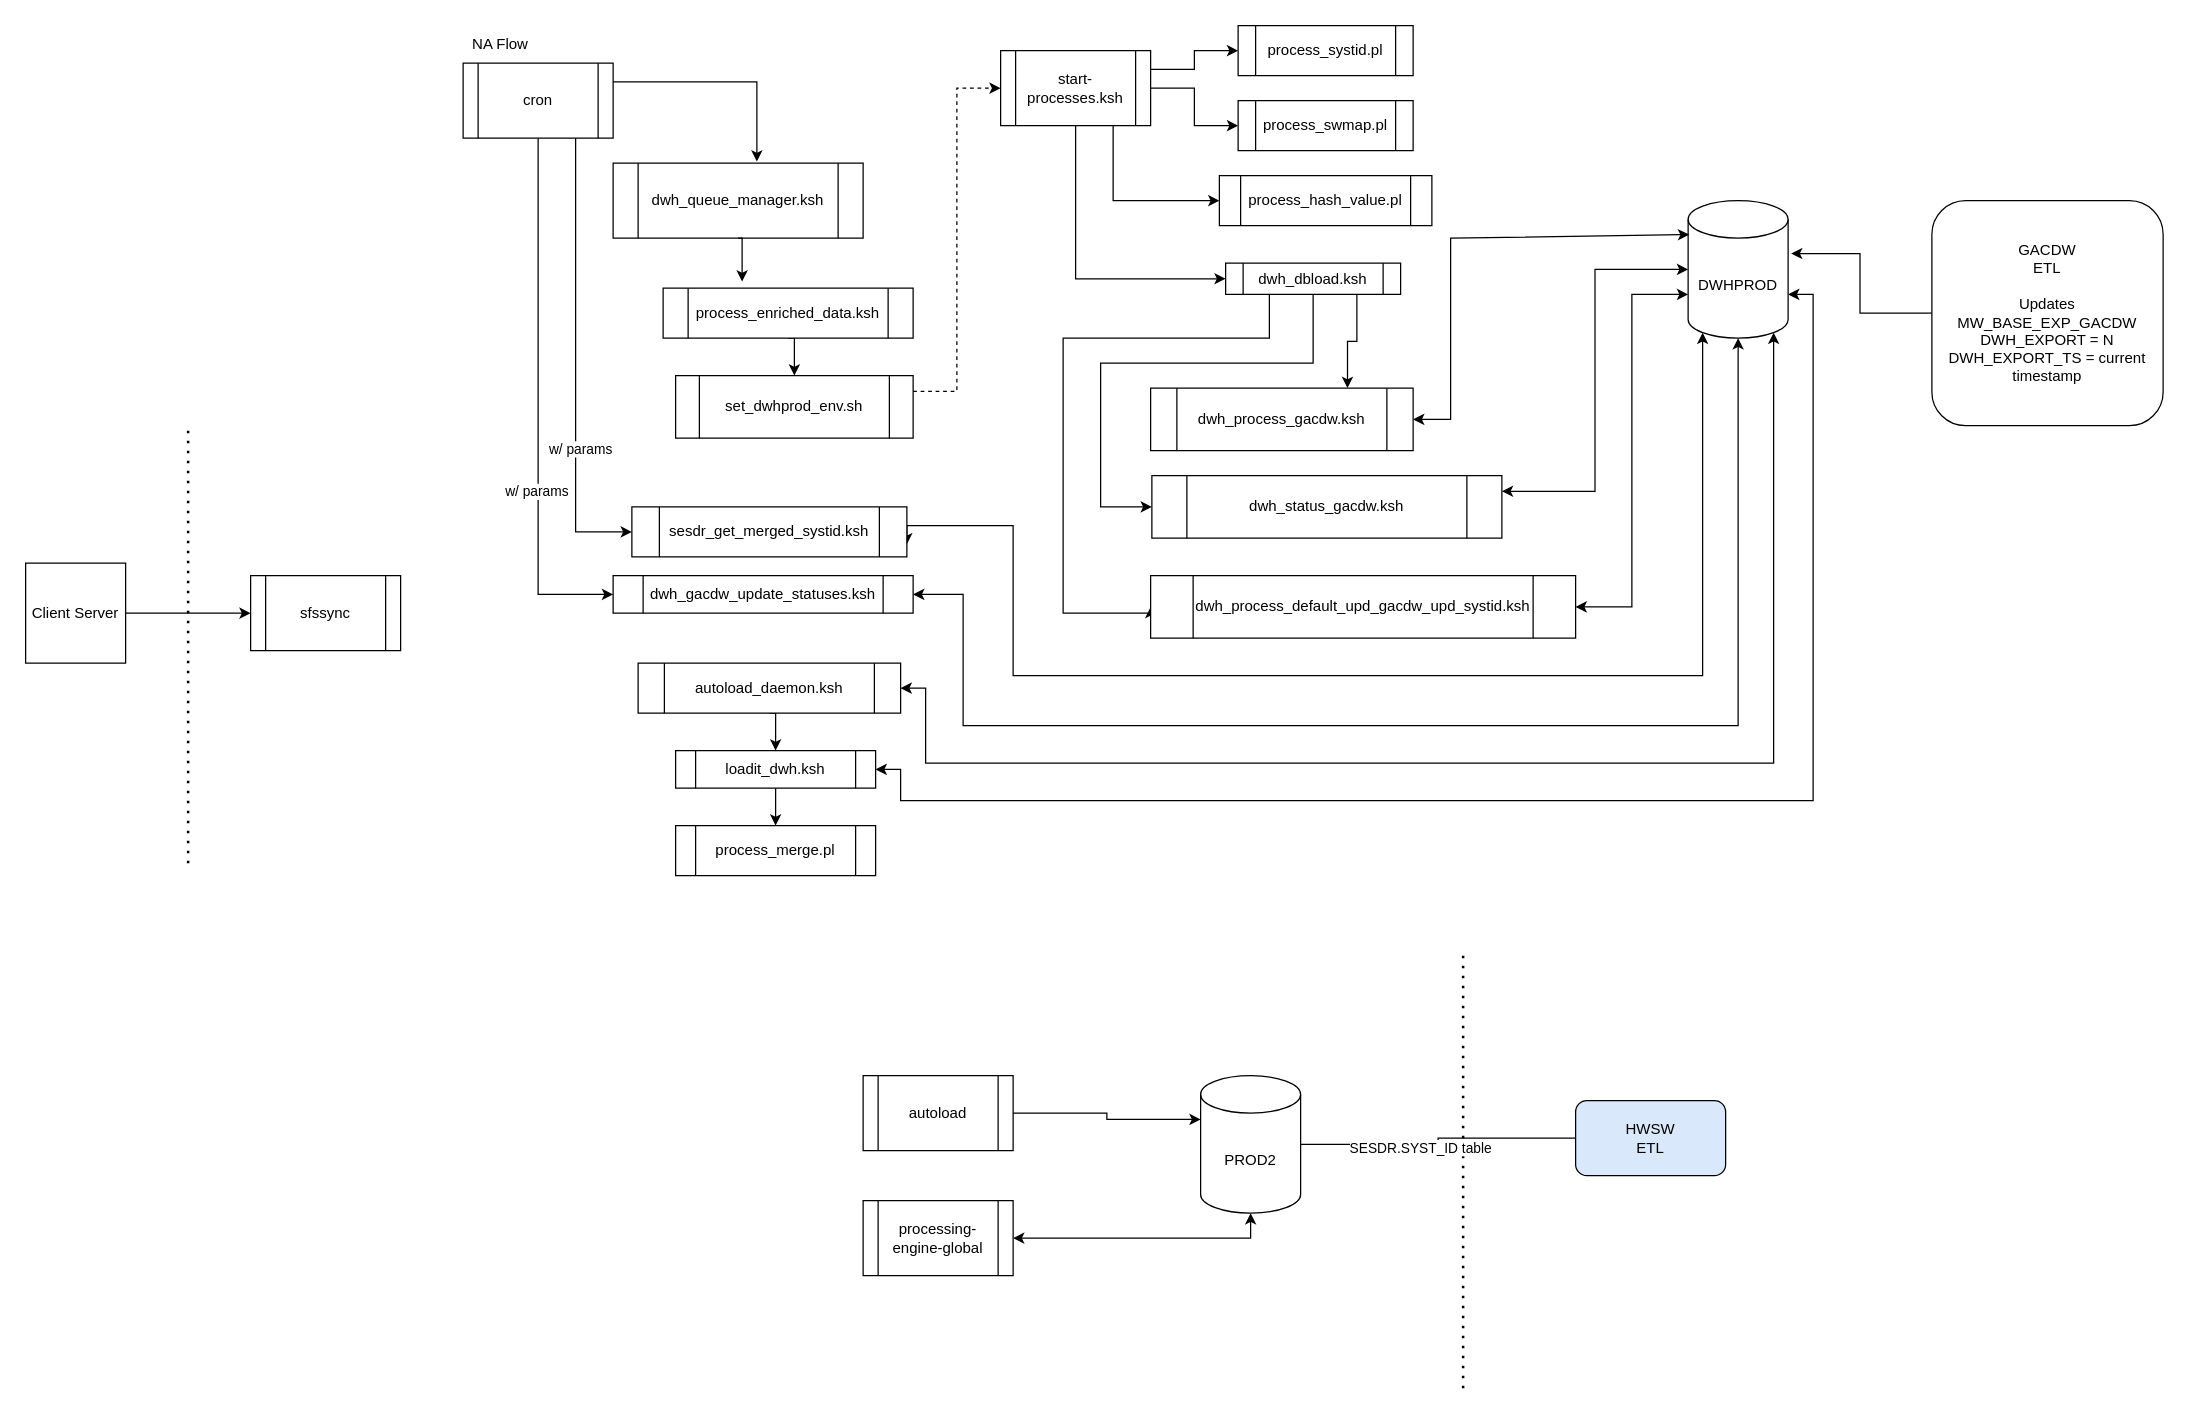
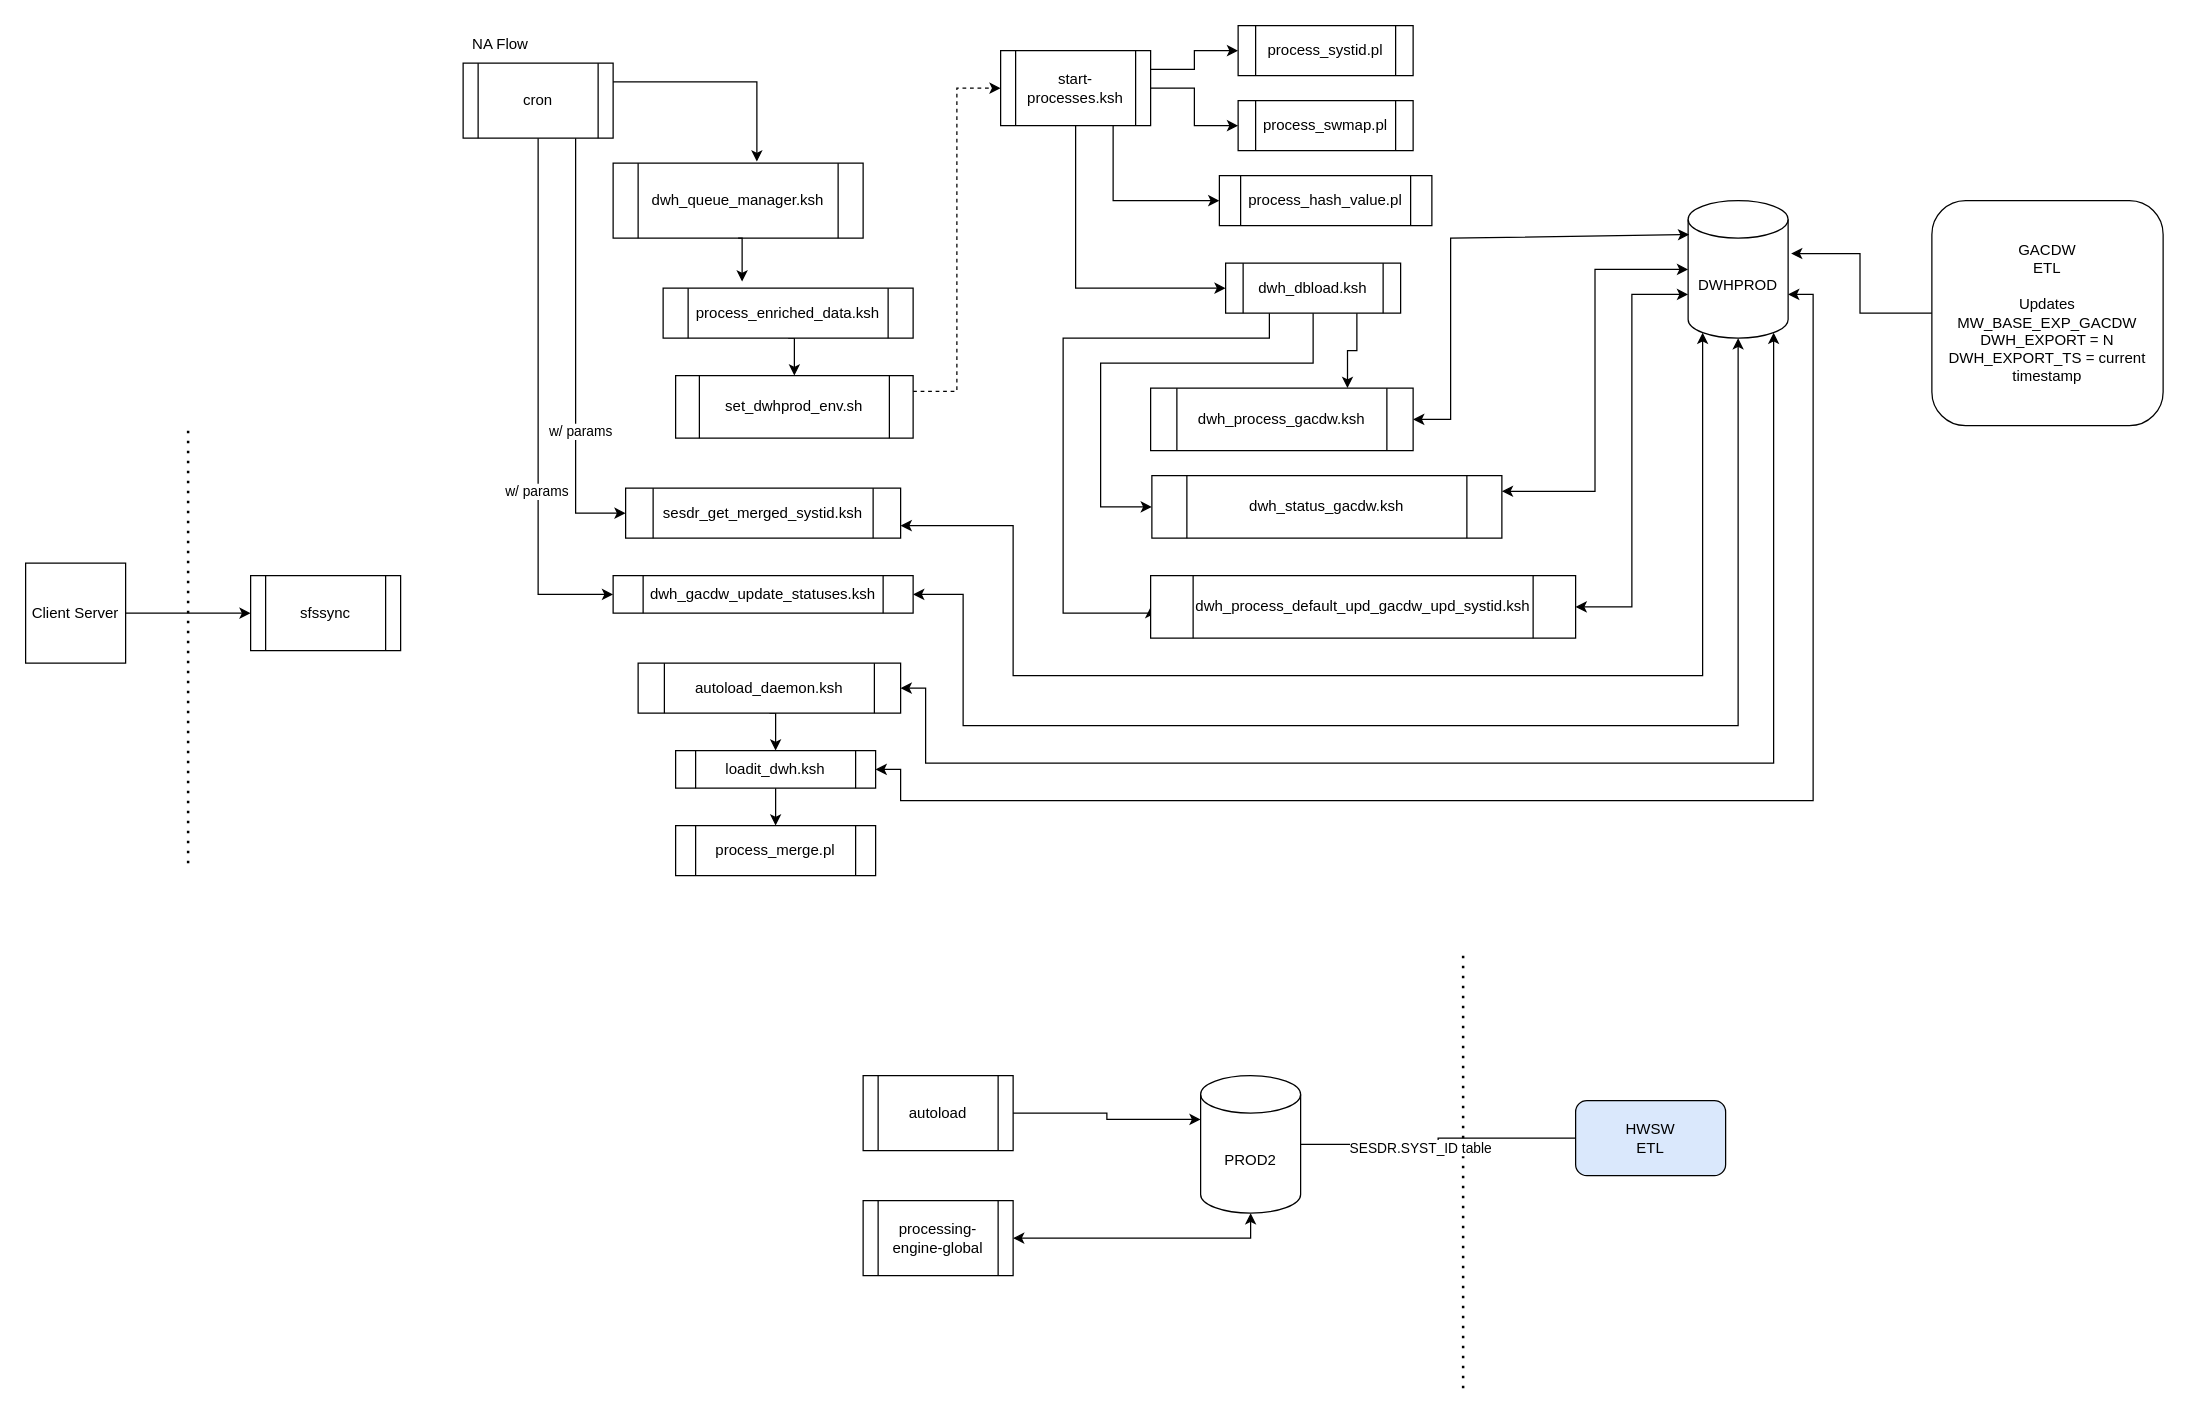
- <mxCell id="37" value="dwh_dbload.ksh" style="shape=process;whiteSpace=wrap;html=1;backgroundOutline=1;" vertex="1" parent="1"><mxGeometry x="980" y="210" width="140" height="25" as="geometry" /></mxCell>
+ <mxCell id="37" value="dwh_dbload.ksh" style="shape=process;whiteSpace=wrap;html=1;backgroundOutline=1;" vertex="1" parent="1"><mxGeometry x="980" y="210" width="140" height="40" as="geometry" /></mxCell>
- <mxCell id="44" value="sesdr_get_merged_systid.ksh" style="shape=process;whiteSpace=wrap;html=1;backgroundOutline=1;" vertex="1" parent="1"><mxGeometry x="505" y="405" width="220" height="40" as="geometry" /></mxCell>
+ <mxCell id="44" value="sesdr_get_merged_systid.ksh" style="shape=process;whiteSpace=wrap;html=1;backgroundOutline=1;" vertex="1" parent="1"><mxGeometry x="500" y="390" width="220" height="40" as="geometry" /></mxCell>
